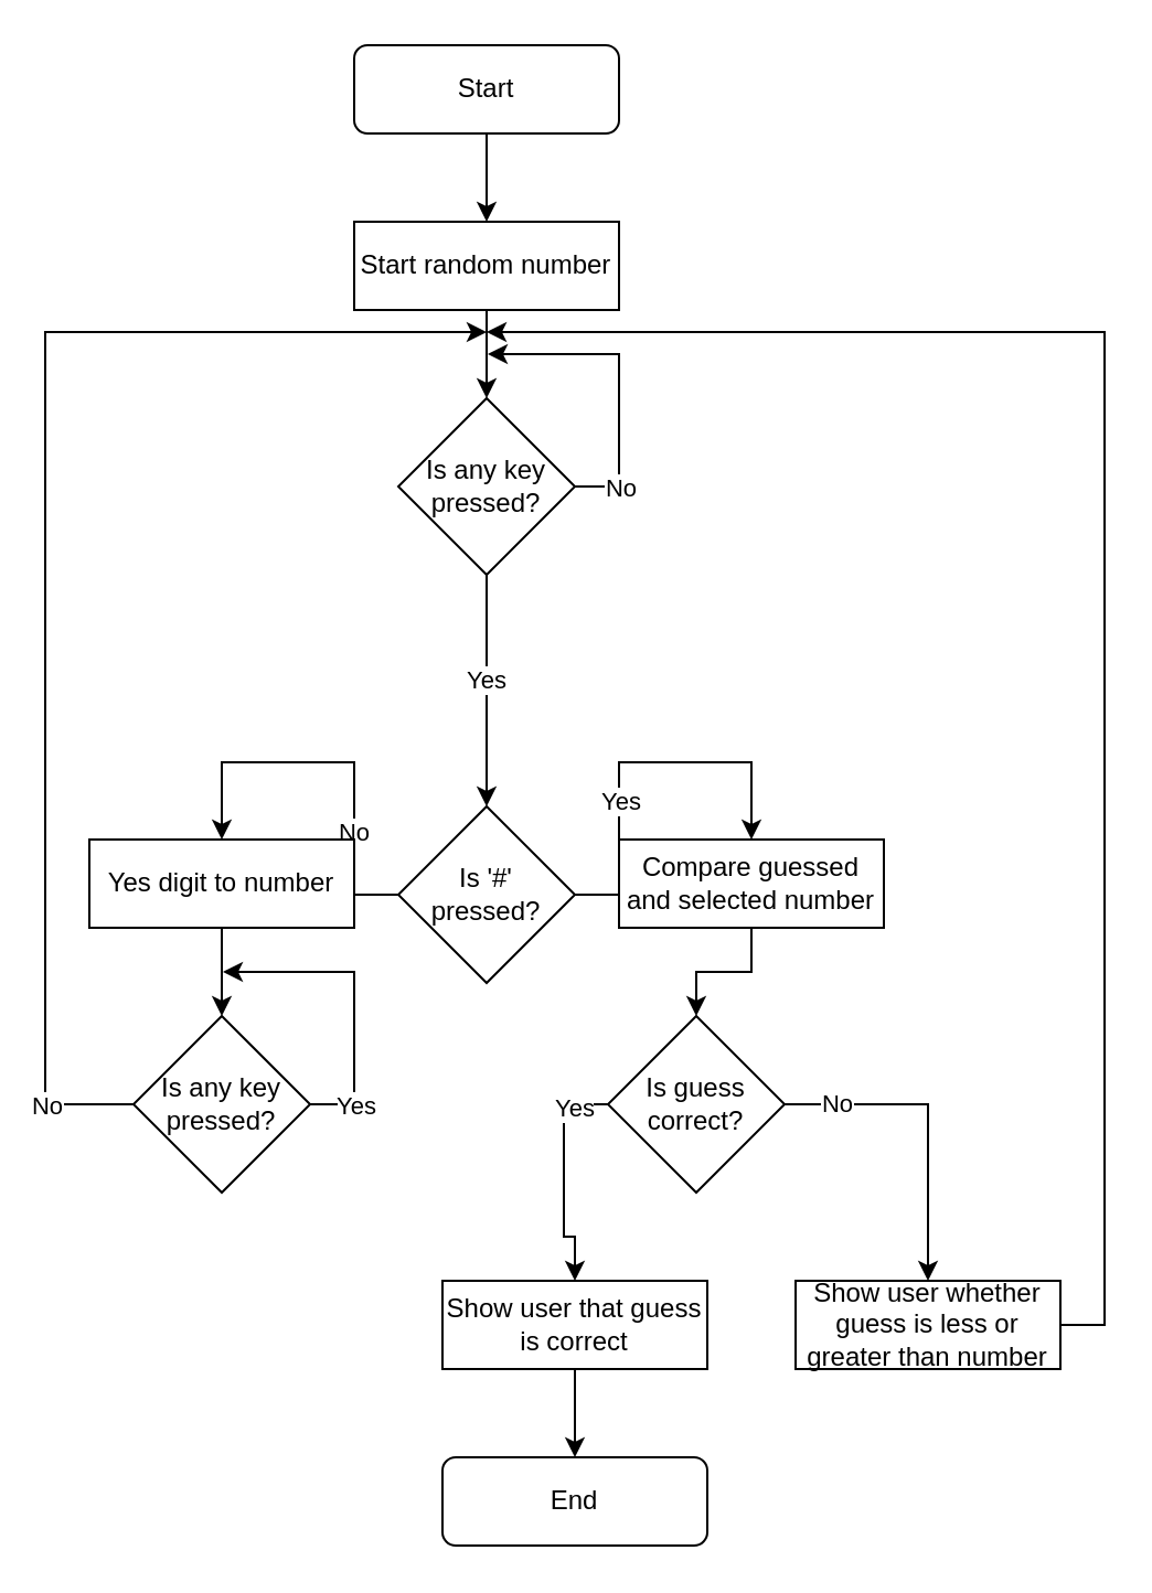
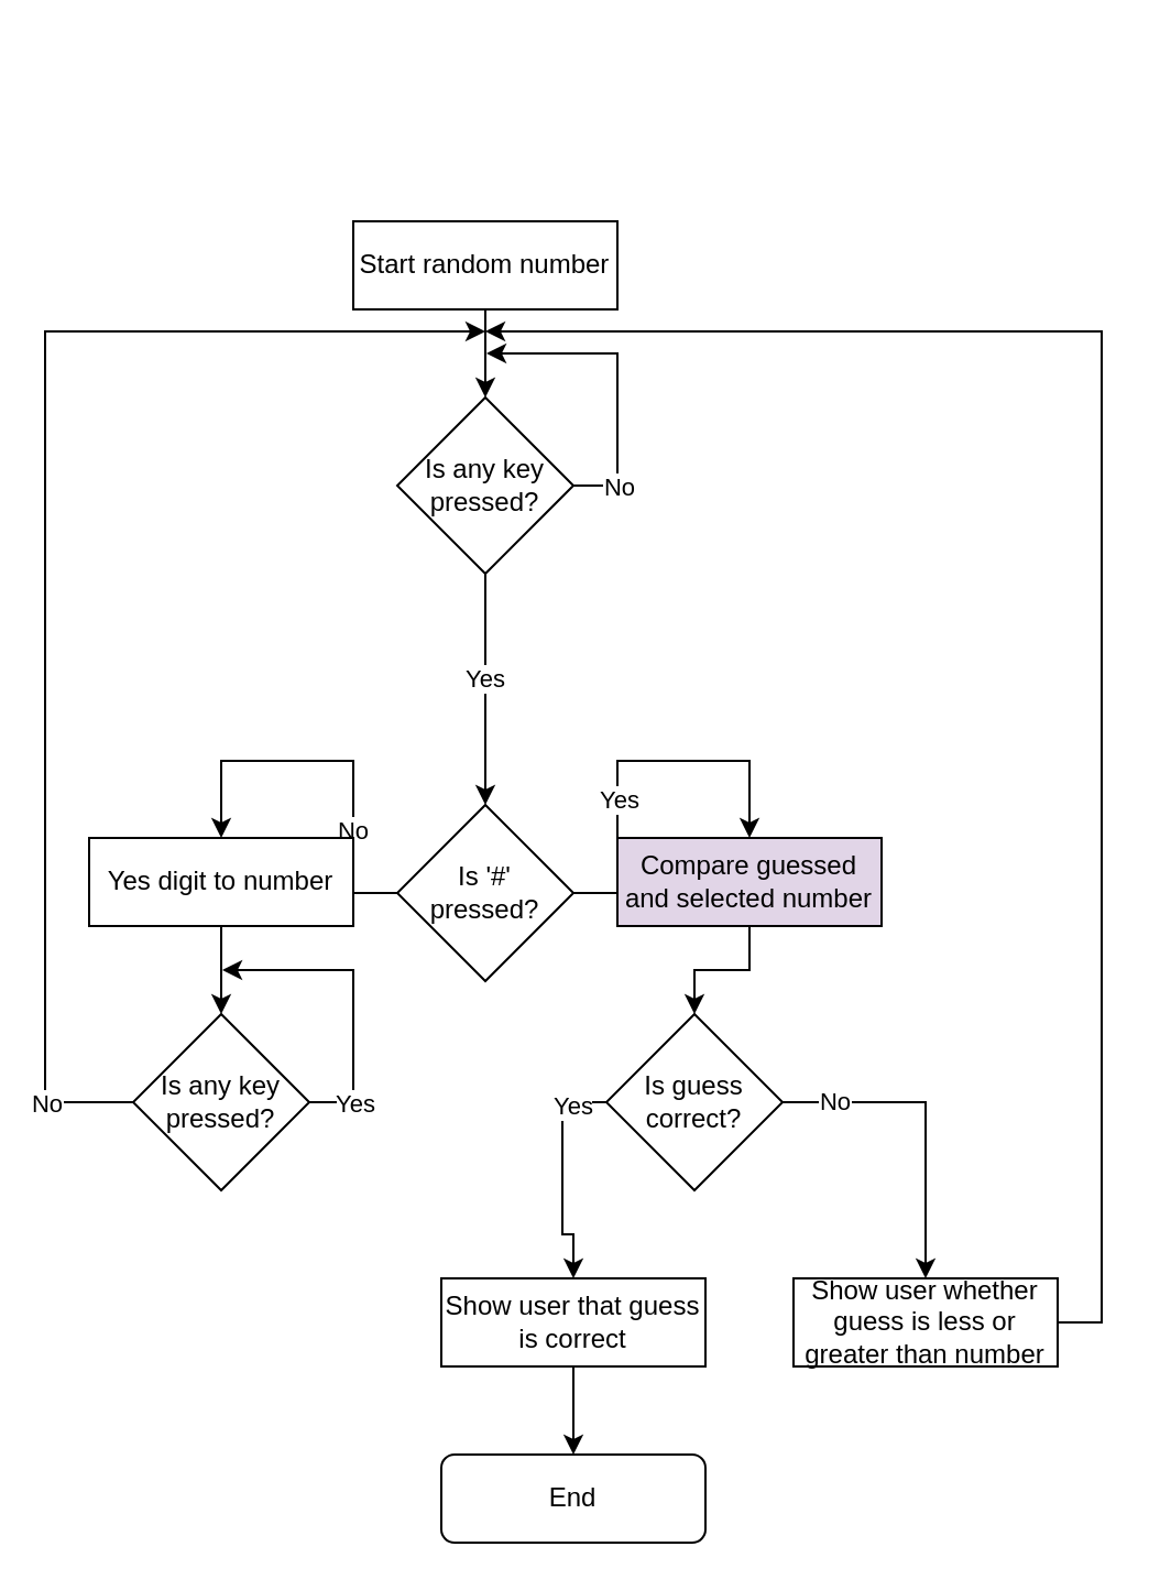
- <mxCell id="3" value="Start" style="rounded=1;whiteSpace=wrap;html=1;" vertex="1" parent="1"><mxGeometry x="160" y="20" width="120" height="40" as="geometry" /></mxCell>
- <mxCell id="2" style="edgeStyle=orthogonalEdgeStyle;rounded=0;orthogonalLoop=1;jettySize=auto;html=1;exitX=0.5;exitY=1;exitDx=0;exitDy=0;entryX=0.5;entryY=0;entryDx=0;entryDy=0;" edge="1" parent="1" source="3" target="5"><mxGeometry relative="1" as="geometry" /></mxCell>
- <mxCell id="17" value="Compare guessed and selected number" style="rounded=0;whiteSpace=wrap;html=1;" vertex="1" parent="1"><mxGeometry x="280" y="380" width="120" height="40" as="geometry" /></mxCell>
+ <mxCell id="17" value="Compare guessed and selected number" style="rounded=0;whiteSpace=wrap;html=1;fillColor=#e1d5e7;" vertex="1" parent="1"><mxGeometry x="280" y="380" width="120" height="40" as="geometry" /></mxCell>
